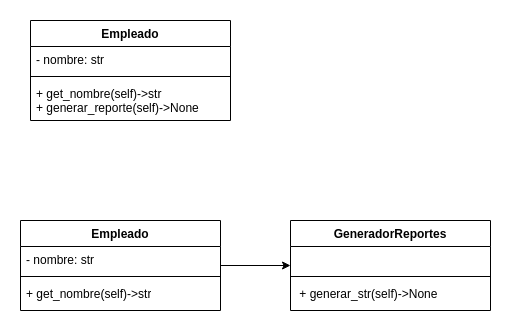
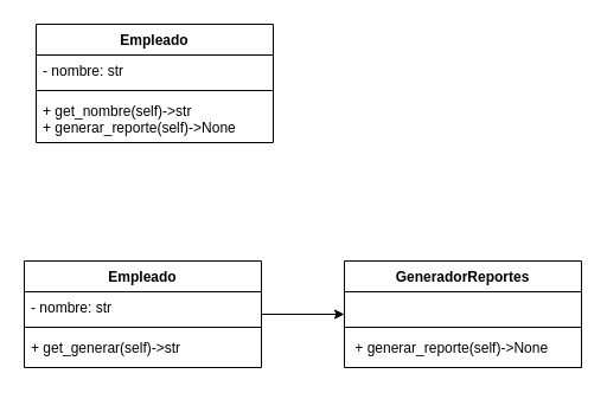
- <mxCell id="10" value="+ get_nombre(self)-&amp;gt;str" style="text;strokeColor=none;fillColor=none;align=left;verticalAlign=top;spacingLeft=4;spacingRight=4;overflow=hidden;rotatable=0;points=[[0,0.5],[1,0.5]];portConstraint=eastwest;whiteSpace=wrap;html=1;" vertex="1" parent="7"><mxGeometry y="60" width="200" height="30" as="geometry" /></mxCell>
+ <mxCell id="10" value="+ get_generar(self)-&amp;gt;str" style="text;strokeColor=none;fillColor=none;align=left;verticalAlign=top;spacingLeft=4;spacingRight=4;overflow=hidden;rotatable=0;points=[[0,0.5],[1,0.5]];portConstraint=eastwest;whiteSpace=wrap;html=1;" vertex="1" parent="7"><mxGeometry y="60" width="200" height="30" as="geometry" /></mxCell>
- <mxCell id="14" value="&lt;span style=&quot;background-color: initial;&quot;&gt;&amp;nbsp;+ generar_str(self)-&amp;gt;None&lt;/span&gt;" style="text;strokeColor=none;fillColor=none;align=left;verticalAlign=top;spacingLeft=4;spacingRight=4;overflow=hidden;rotatable=0;points=[[0,0.5],[1,0.5]];portConstraint=eastwest;whiteSpace=wrap;html=1;" vertex="1" parent="11"><mxGeometry y="60" width="200" height="30" as="geometry" /></mxCell>
+ <mxCell id="14" value="&lt;span style=&quot;background-color: initial;&quot;&gt;&amp;nbsp;+ generar_reporte(self)-&amp;gt;None&lt;/span&gt;" style="text;strokeColor=none;fillColor=none;align=left;verticalAlign=top;spacingLeft=4;spacingRight=4;overflow=hidden;rotatable=0;points=[[0,0.5],[1,0.5]];portConstraint=eastwest;whiteSpace=wrap;html=1;" vertex="1" parent="11"><mxGeometry y="60" width="200" height="30" as="geometry" /></mxCell>
